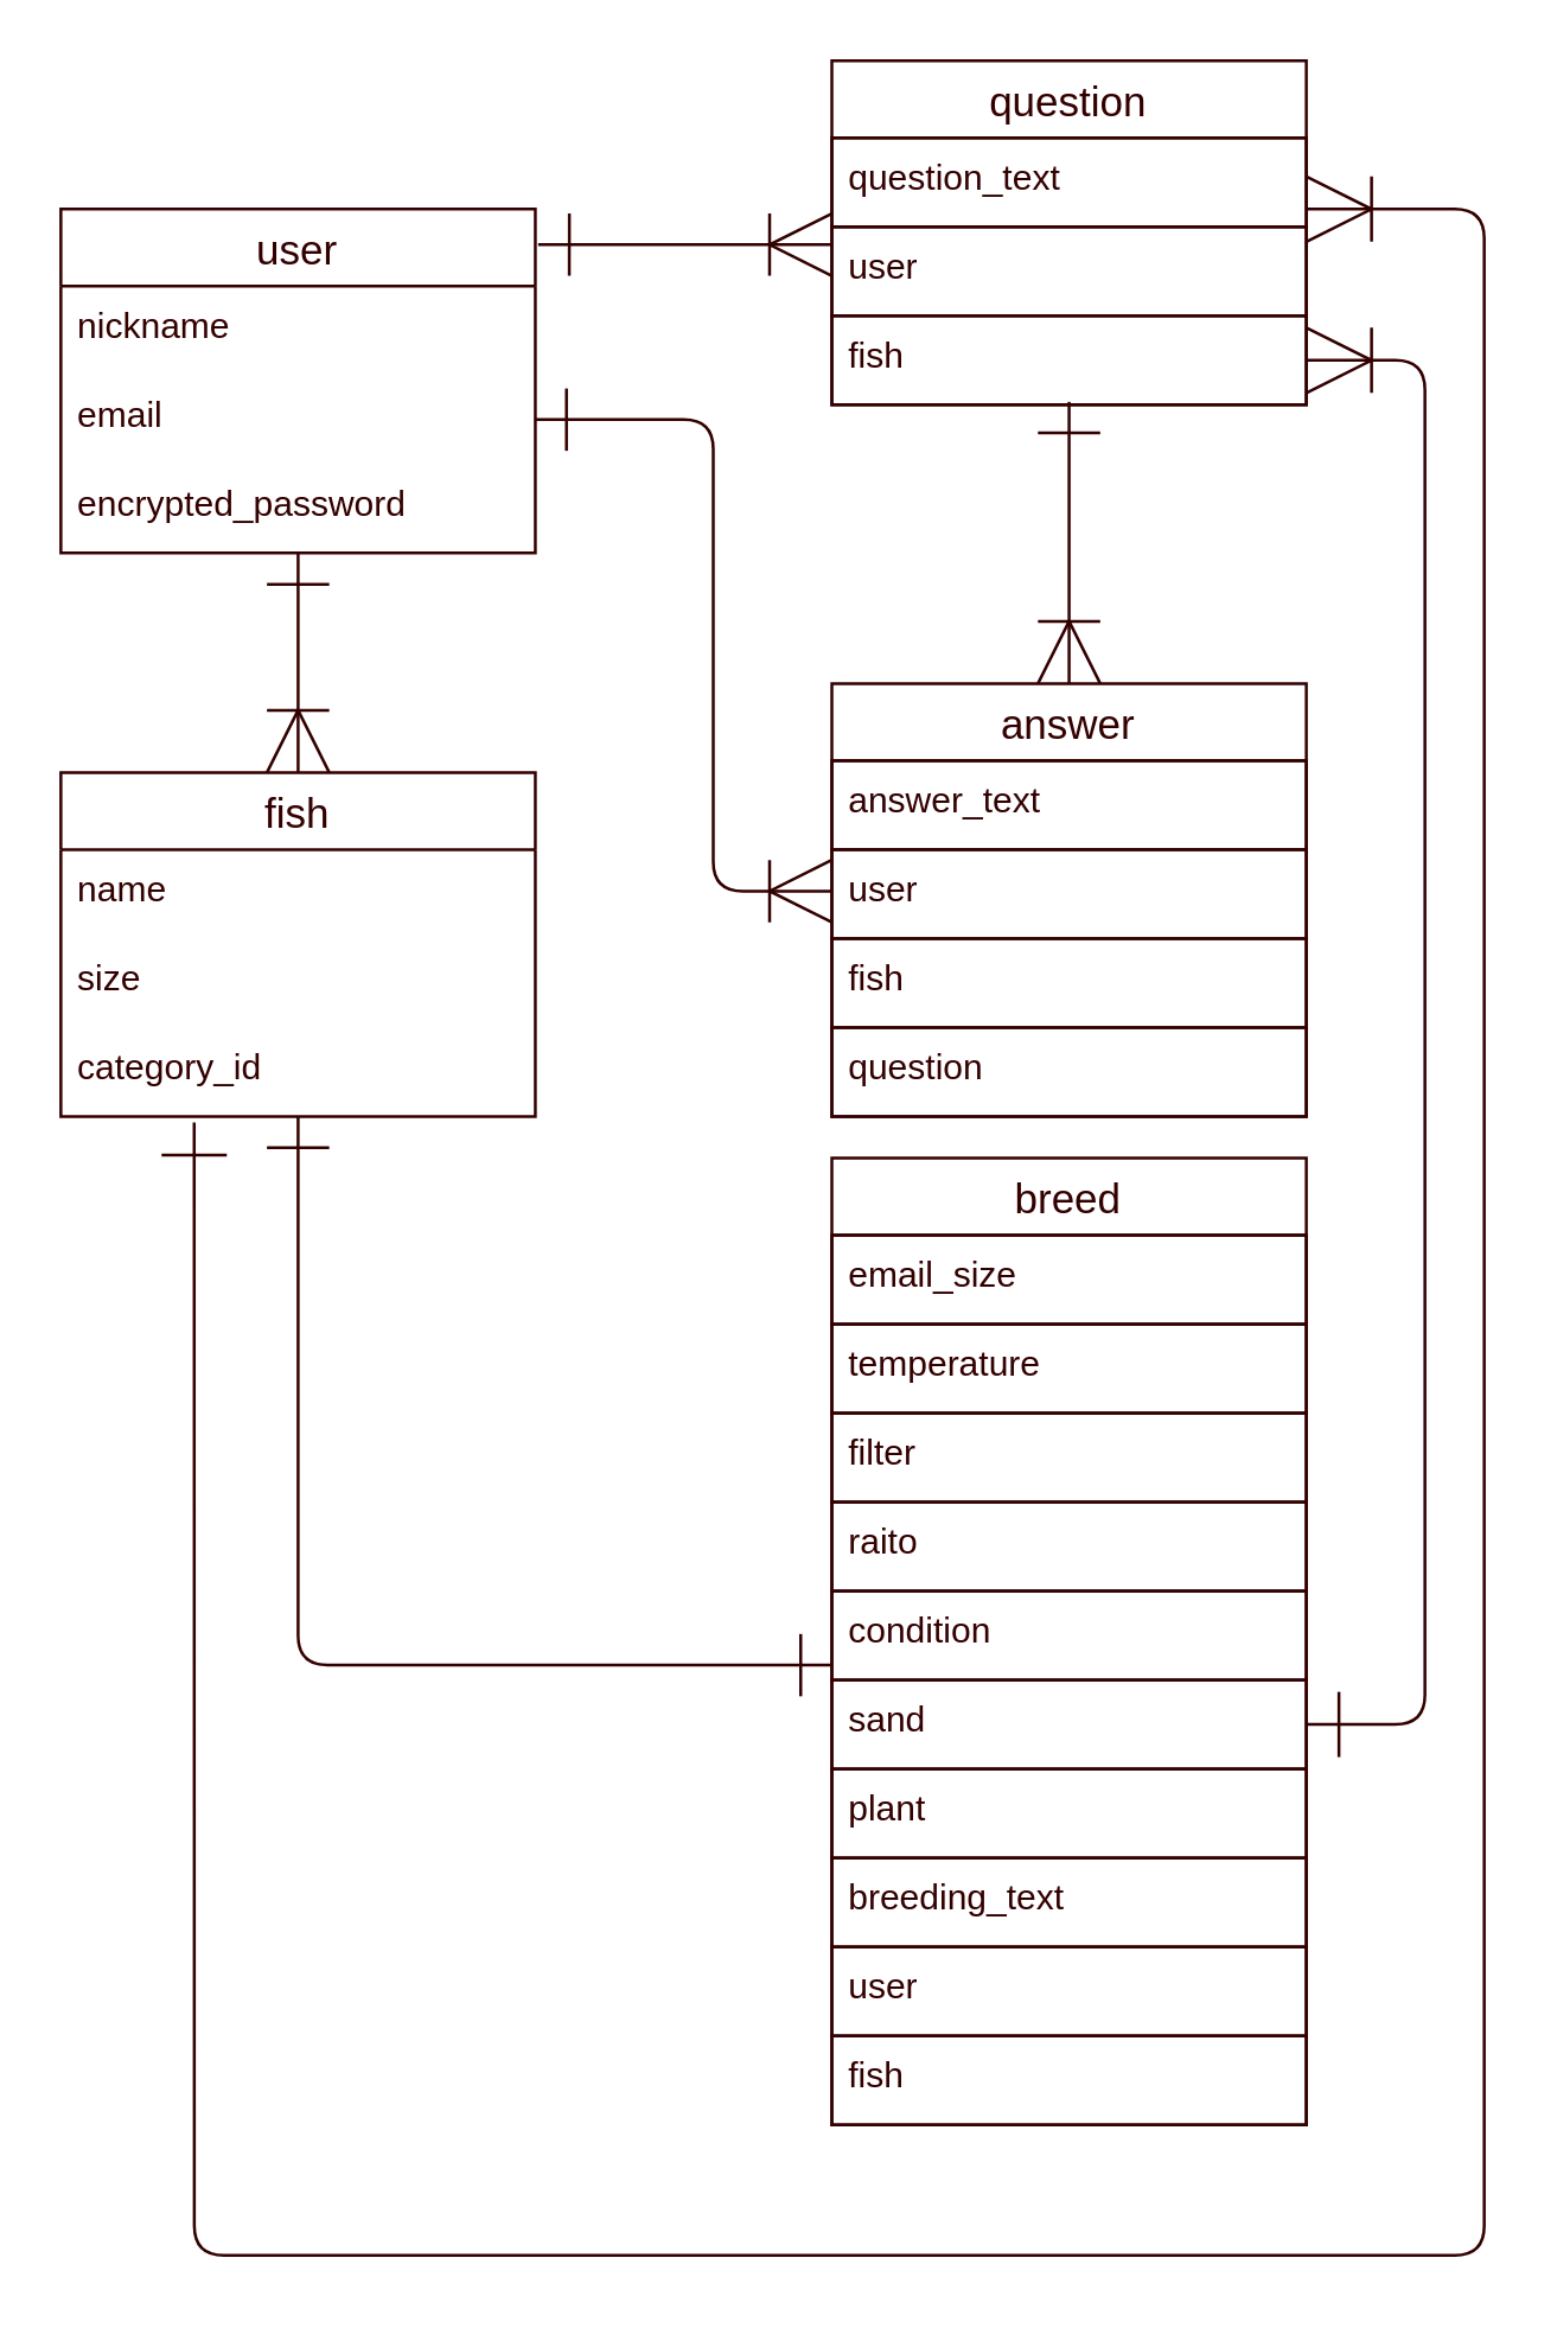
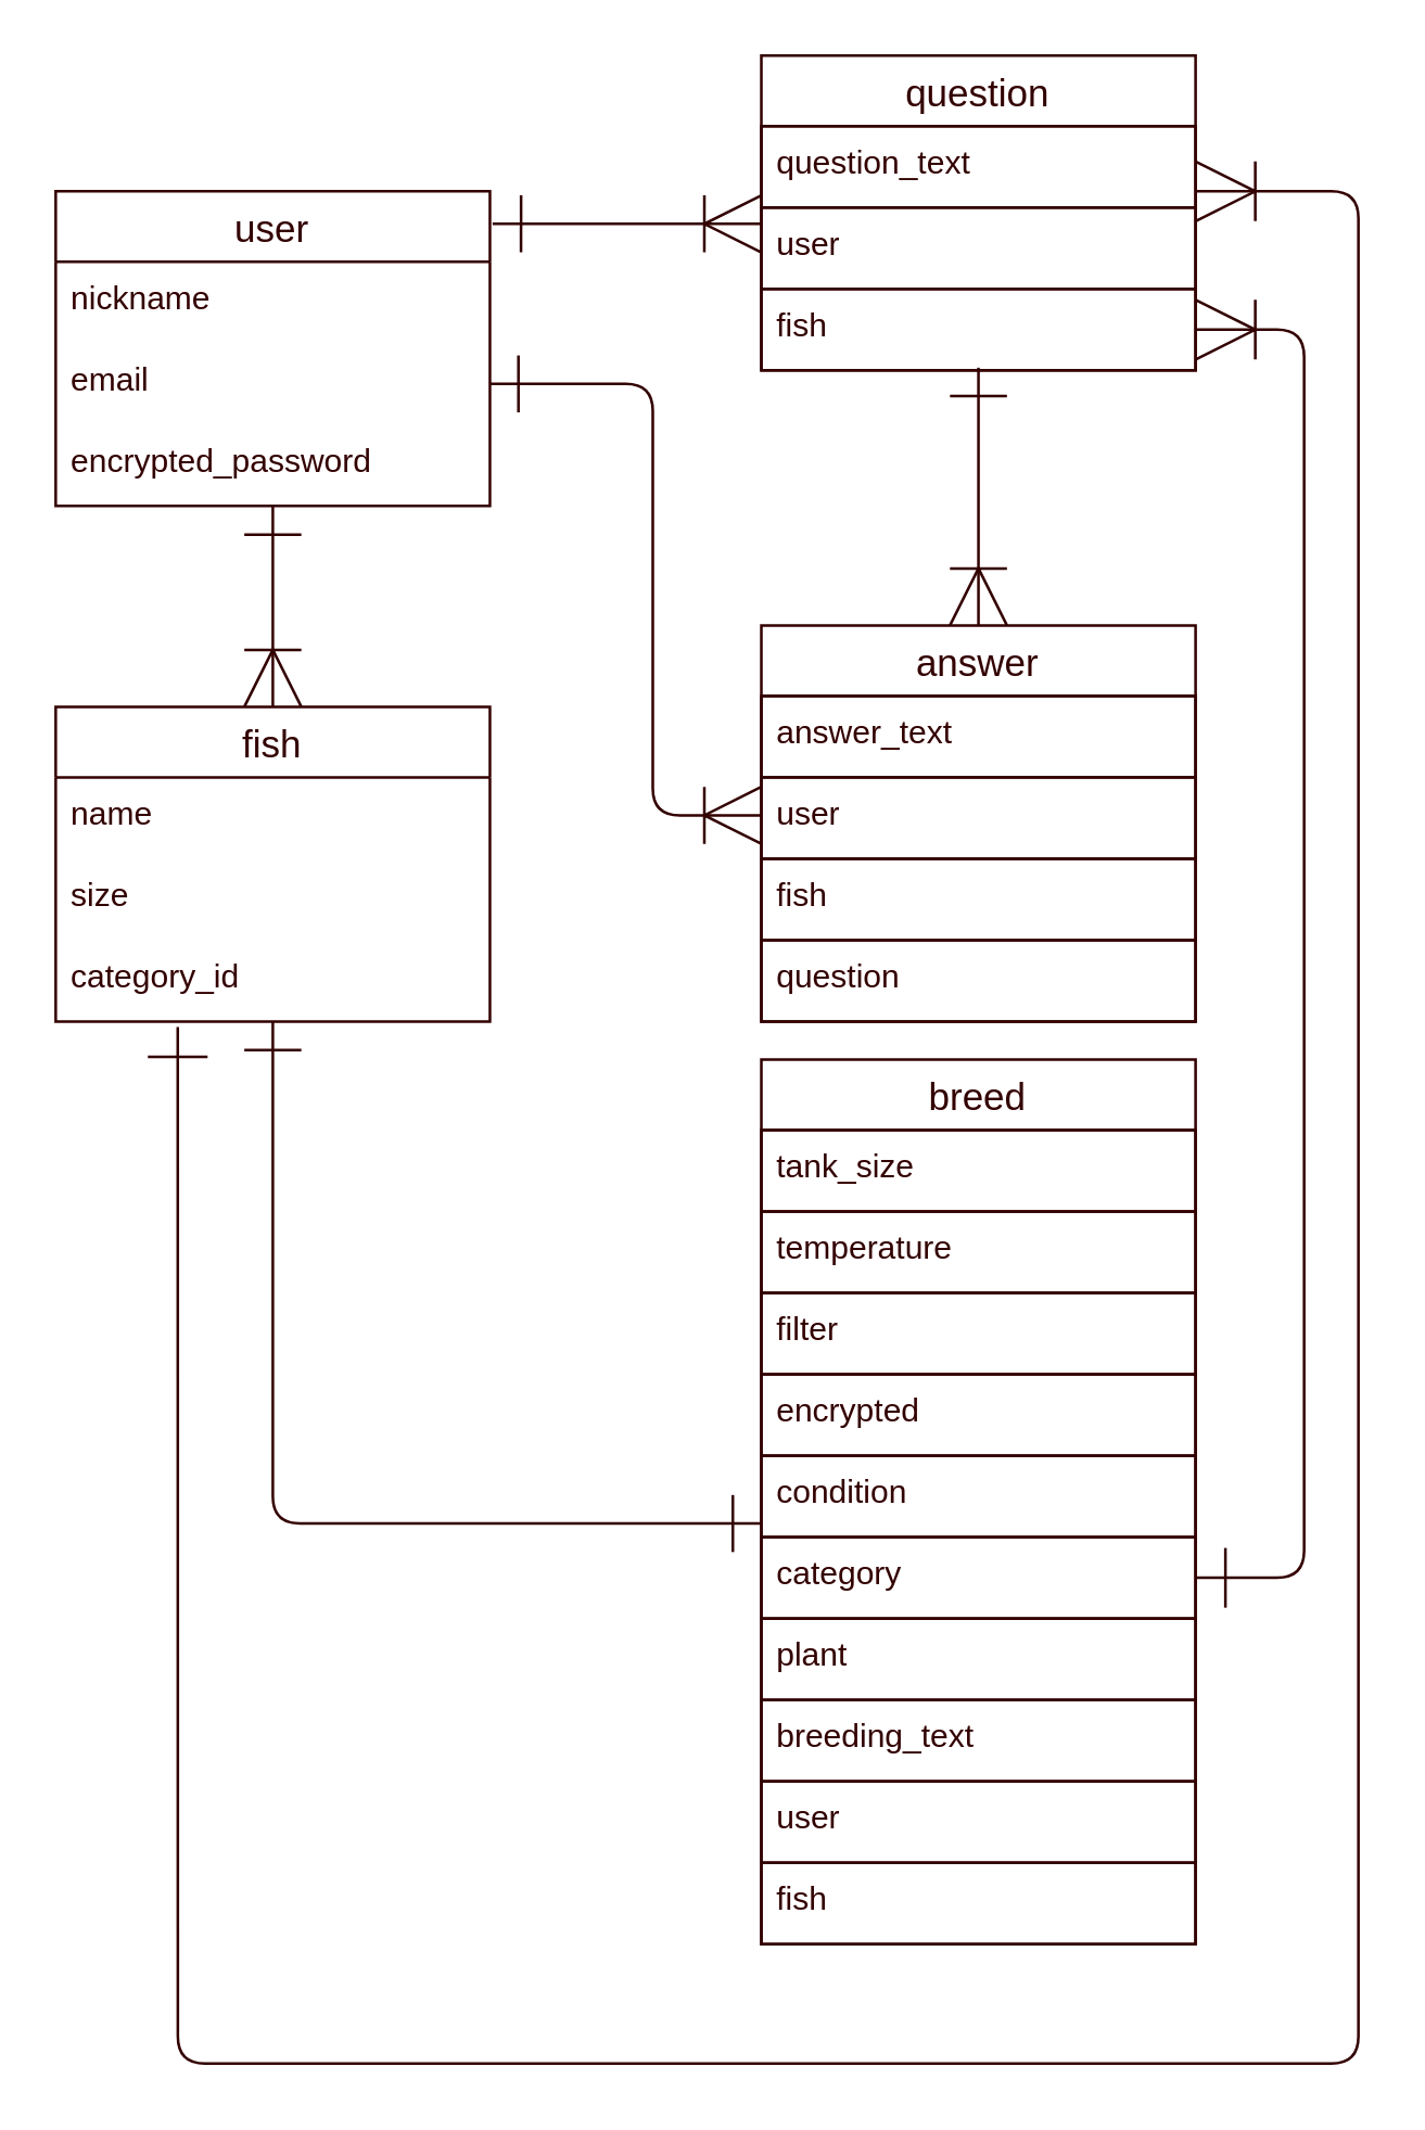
- <mxCell id="23" value="email_size" style="text;strokeColor=#330000;fillColor=none;spacingLeft=4;spacingRight=4;overflow=hidden;rotatable=0;points=[[0,0.5],[1,0.5]];portConstraint=eastwest;fontSize=12;fontColor=#330000;" parent="22" vertex="1"><mxGeometry y="26" width="160" height="30" as="geometry" /></mxCell>
+ <mxCell id="23" value="tank_size" style="text;strokeColor=#330000;fillColor=none;spacingLeft=4;spacingRight=4;overflow=hidden;rotatable=0;points=[[0,0.5],[1,0.5]];portConstraint=eastwest;fontSize=12;fontColor=#330000;" parent="22" vertex="1"><mxGeometry y="26" width="160" height="30" as="geometry" /></mxCell>
- <mxCell id="26" value="raito" style="text;strokeColor=#330000;fillColor=none;spacingLeft=4;spacingRight=4;overflow=hidden;rotatable=0;points=[[0,0.5],[1,0.5]];portConstraint=eastwest;fontSize=12;fontColor=#330000;" parent="22" vertex="1"><mxGeometry y="116" width="160" height="30" as="geometry" /></mxCell>
+ <mxCell id="26" value="encrypted" style="text;strokeColor=#330000;fillColor=none;spacingLeft=4;spacingRight=4;overflow=hidden;rotatable=0;points=[[0,0.5],[1,0.5]];portConstraint=eastwest;fontSize=12;fontColor=#330000;" parent="22" vertex="1"><mxGeometry y="116" width="160" height="30" as="geometry" /></mxCell>
- <mxCell id="28" value="sand" style="text;strokeColor=#330000;fillColor=none;spacingLeft=4;spacingRight=4;overflow=hidden;rotatable=0;points=[[0,0.5],[1,0.5]];portConstraint=eastwest;fontSize=12;fontColor=#330000;" parent="22" vertex="1"><mxGeometry y="176" width="160" height="30" as="geometry" /></mxCell>
+ <mxCell id="28" value="category" style="text;strokeColor=#330000;fillColor=none;spacingLeft=4;spacingRight=4;overflow=hidden;rotatable=0;points=[[0,0.5],[1,0.5]];portConstraint=eastwest;fontSize=12;fontColor=#330000;" parent="22" vertex="1"><mxGeometry y="176" width="160" height="30" as="geometry" /></mxCell>
